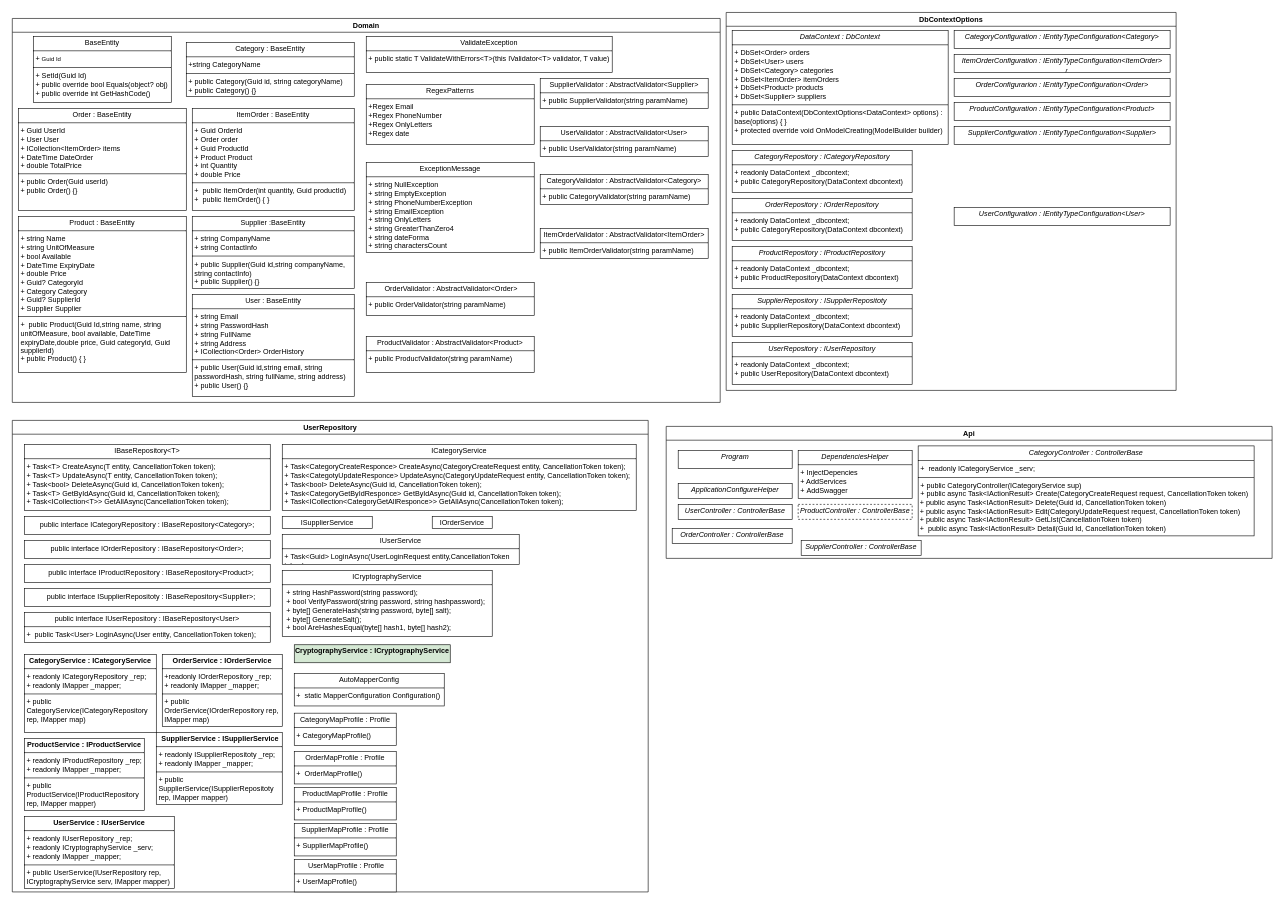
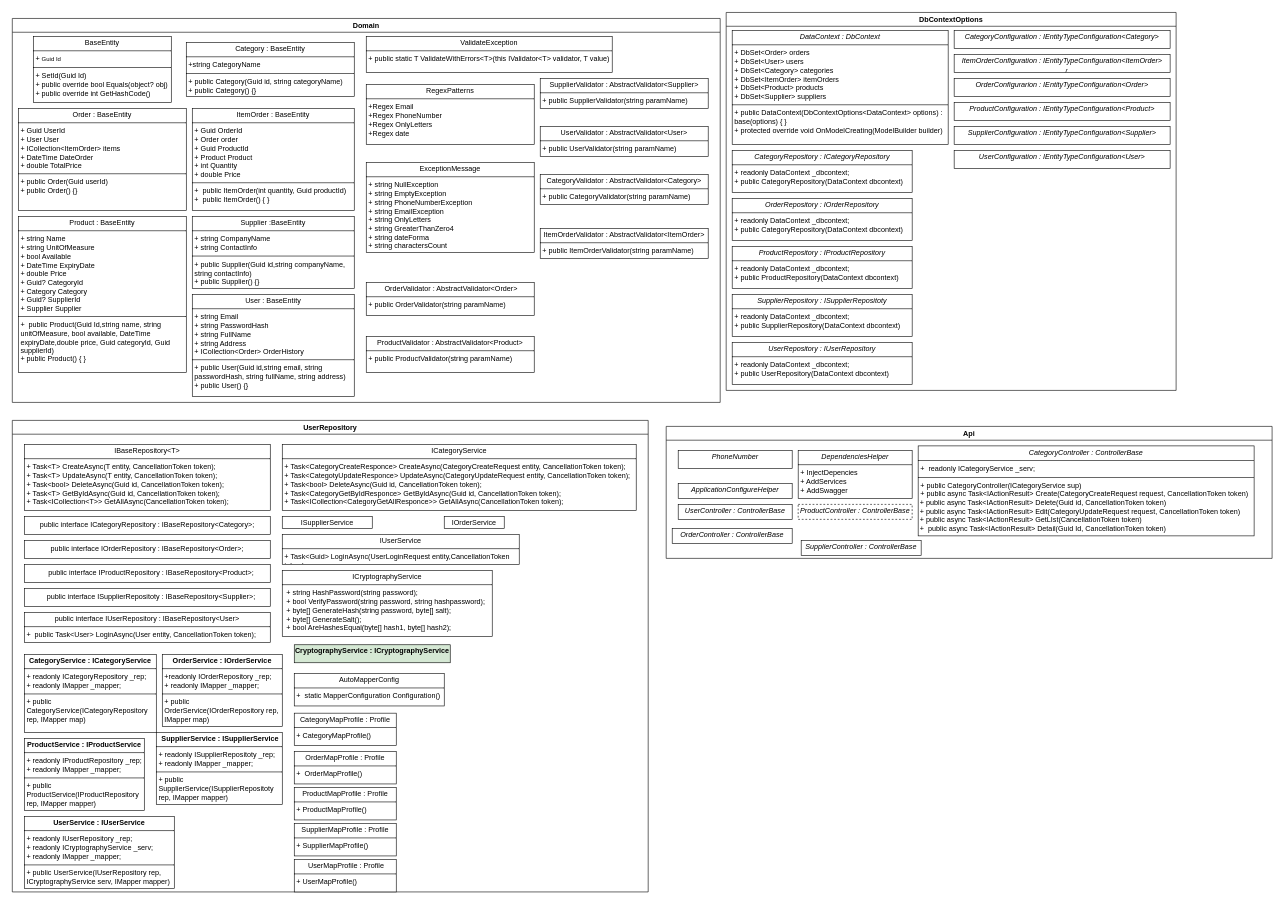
- <mxCell id="54" value="&lt;p style=&quot;margin:0px;margin-top:4px;text-align:center;&quot;&gt;&lt;i&gt;UserConfiguration : IEntityTypeConfiguration&amp;lt;User&amp;gt;&lt;/i&gt;&lt;br&gt;&lt;/p&gt;" style="verticalAlign=top;align=left;overflow=fill;html=1;whiteSpace=wrap;" vertex="1" parent="43"><mxGeometry x="380" y="325" width="360" height="30" as="geometry" /></mxCell>
+ <mxCell id="54" value="&lt;p style=&quot;margin:0px;margin-top:4px;text-align:center;&quot;&gt;&lt;i&gt;UserConfiguration : IEntityTypeConfiguration&amp;lt;User&amp;gt;&lt;/i&gt;&lt;br&gt;&lt;/p&gt;" style="verticalAlign=top;align=left;overflow=fill;html=1;whiteSpace=wrap;" vertex="1" parent="43"><mxGeometry x="380" y="230" width="360" height="30" as="geometry" /></mxCell>
- <mxCell id="57" value="&lt;p style=&quot;margin:0px;margin-top:4px;text-align:center;&quot;&gt;&lt;i&gt;Program&lt;/i&gt;&lt;/p&gt;&lt;p style=&quot;margin:0px;margin-left:4px;&quot;&gt;&lt;br&gt;&lt;/p&gt;" style="verticalAlign=top;align=left;overflow=fill;html=1;whiteSpace=wrap;" vertex="1" parent="56"><mxGeometry x="20" y="40" width="190" height="30" as="geometry" /></mxCell>
+ <mxCell id="57" value="&lt;p style=&quot;margin:0px;margin-top:4px;text-align:center;&quot;&gt;&lt;i&gt;PhoneNumber&lt;/i&gt;&lt;/p&gt;&lt;p style=&quot;margin:0px;margin-left:4px;&quot;&gt;&lt;br&gt;&lt;/p&gt;" style="verticalAlign=top;align=left;overflow=fill;html=1;whiteSpace=wrap;" vertex="1" parent="56"><mxGeometry x="20" y="40" width="190" height="30" as="geometry" /></mxCell>
- <mxCell id="28" value="&lt;p style=&quot;margin:0px;margin-top:4px;text-align:center;&quot;&gt;IOrderService&lt;/p&gt;&lt;p style=&quot;margin:0px;margin-left:4px;&quot;&gt;&lt;span style=&quot;background-color: initial;&quot;&gt;&amp;nbsp;&lt;/span&gt;&lt;br&gt;&lt;/p&gt;" style="verticalAlign=top;align=left;overflow=fill;html=1;whiteSpace=wrap;connectable=1;imageWidth=20;" vertex="1" parent="19"><mxGeometry x="700" y="160" width="100" height="20" as="geometry" /></mxCell>
+ <mxCell id="28" value="&lt;p style=&quot;margin:0px;margin-top:4px;text-align:center;&quot;&gt;IOrderService&lt;/p&gt;&lt;p style=&quot;margin:0px;margin-left:4px;&quot;&gt;&lt;span style=&quot;background-color: initial;&quot;&gt;&amp;nbsp;&lt;/span&gt;&lt;br&gt;&lt;/p&gt;" style="verticalAlign=top;align=left;overflow=fill;html=1;whiteSpace=wrap;connectable=1;imageWidth=20;" vertex="1" parent="19"><mxGeometry x="720" y="160" width="100" height="20" as="geometry" /></mxCell>
